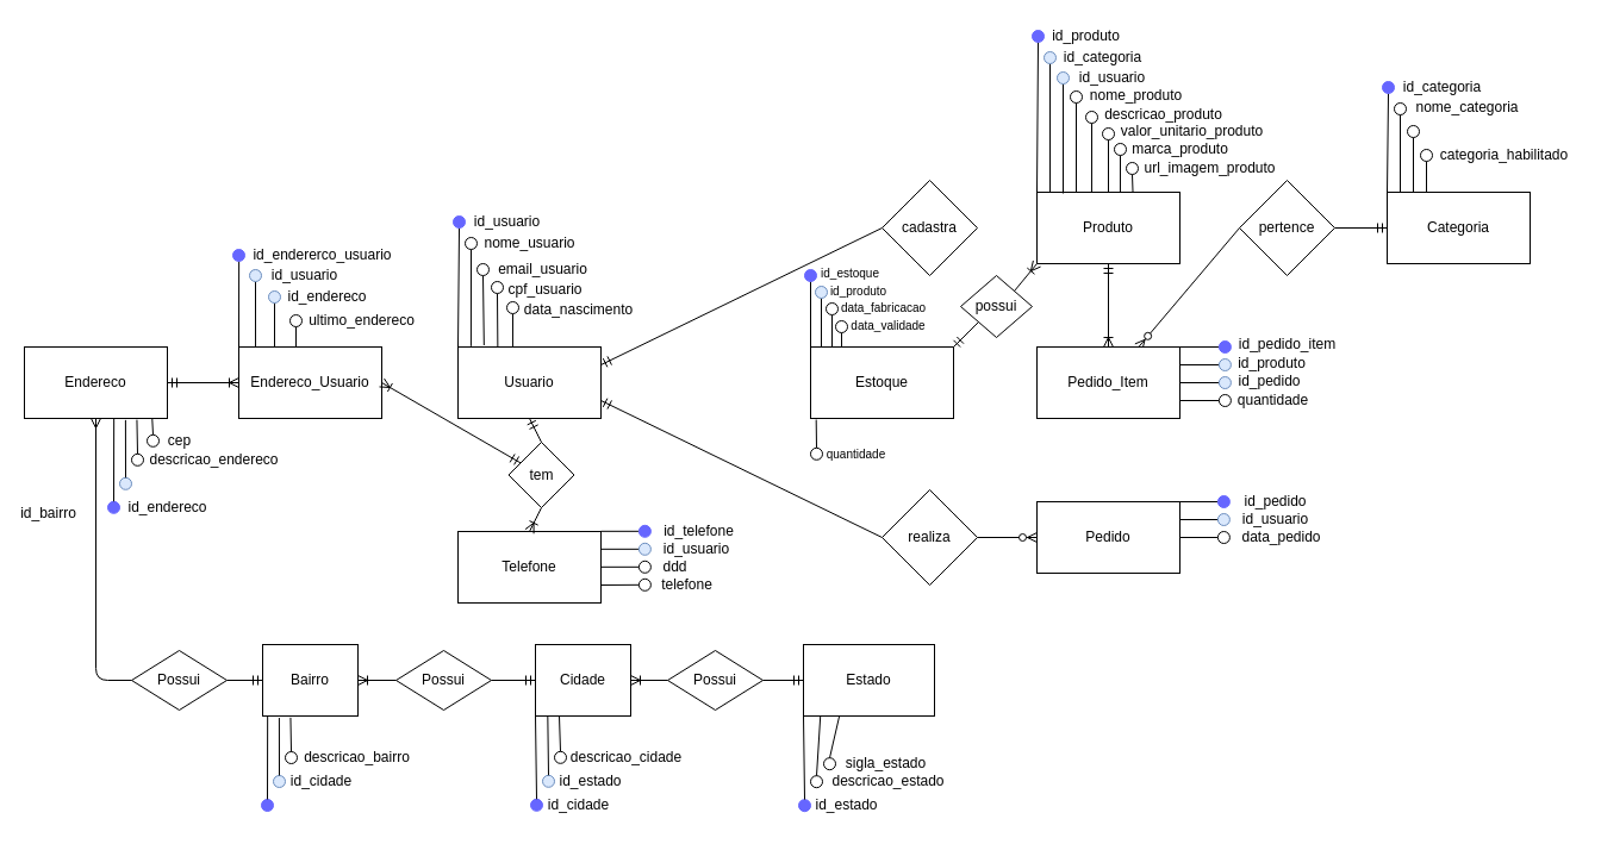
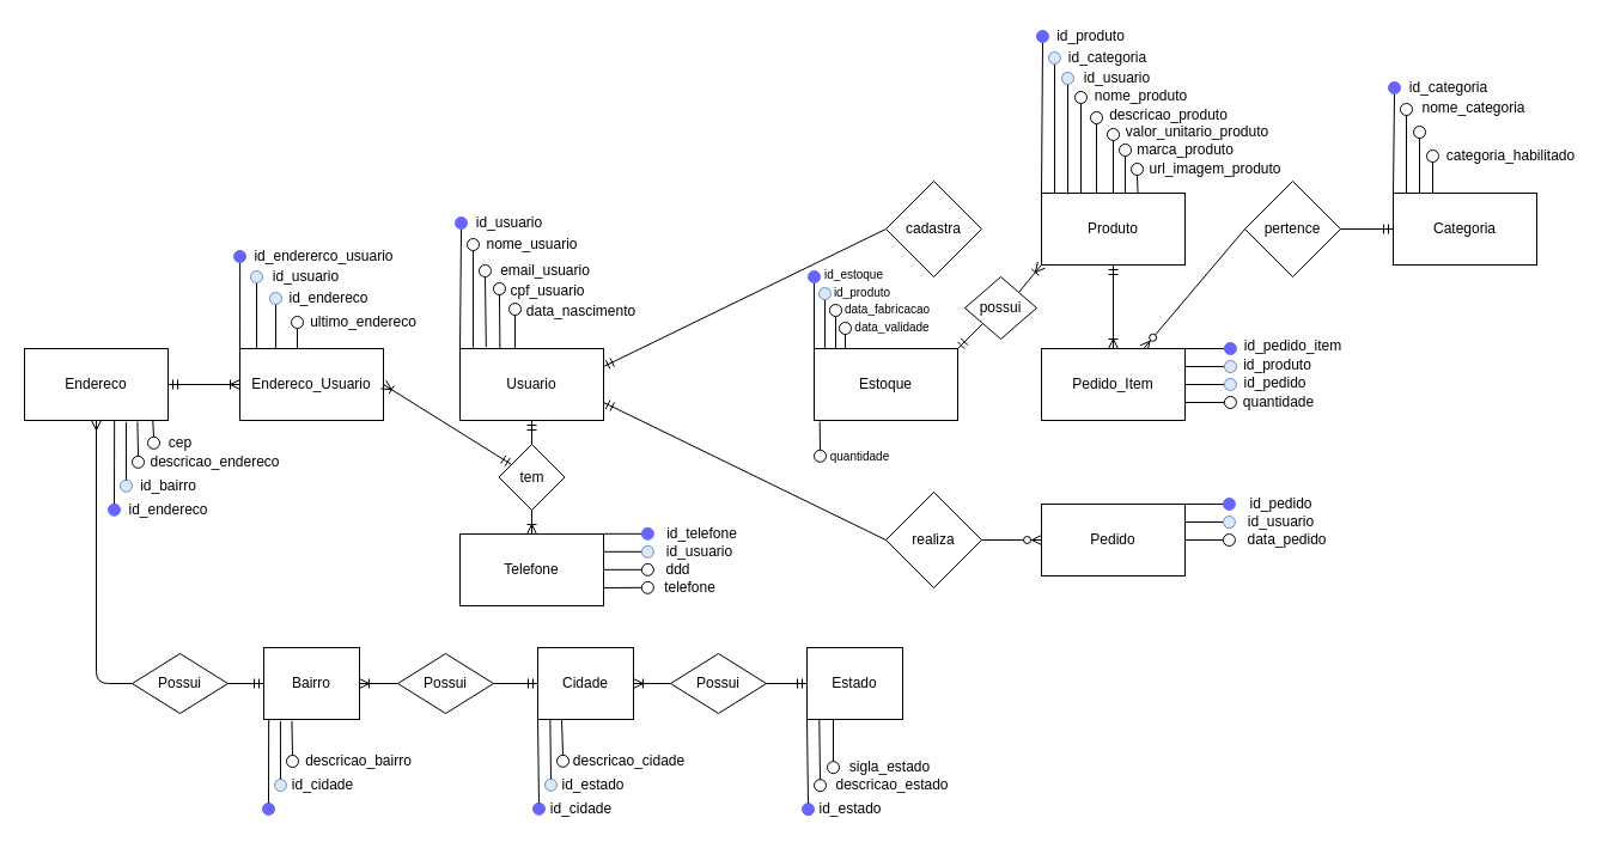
- <mxCell id="140" value="tem" style="rhombus;whiteSpace=wrap;html=1;" vertex="1" parent="1"><mxGeometry x="426.5" y="371" width="55" height="55" as="geometry" /></mxCell>
+ <mxCell id="140" value="tem" style="rhombus;whiteSpace=wrap;html=1;" vertex="1" parent="1"><mxGeometry x="416.5" y="371" width="55" height="55" as="geometry" /></mxCell>
- <mxCell id="115" value="id_bairro" style="text;html=1;align=center;verticalAlign=middle;resizable=0;points=[];autosize=1;fontColor=#000000;" vertex="1" parent="1"><mxGeometry x="10" y="420.82" width="60" height="20" as="geometry" /></mxCell>
+ <mxCell id="115" value="id_bairro" style="text;html=1;align=center;verticalAlign=middle;resizable=0;points=[];autosize=1;fontColor=#000000;" vertex="1" parent="1"><mxGeometry x="110" y="395.82" width="60" height="20" as="geometry" /></mxCell>
- <mxCell id="74" value="Estado" style="rounded=0;whiteSpace=wrap;html=1;fillColor=#FFFFFF;" vertex="1" parent="1"><mxGeometry x="674" y="541" width="110" height="60" as="geometry" /></mxCell>
+ <mxCell id="74" value="Estado" style="rounded=0;whiteSpace=wrap;html=1;fillColor=#FFFFFF;" vertex="1" parent="1"><mxGeometry x="674" y="541" width="80" height="60" as="geometry" /></mxCell>
